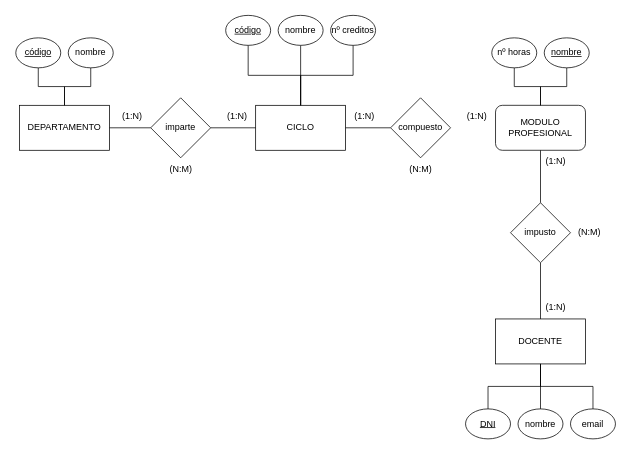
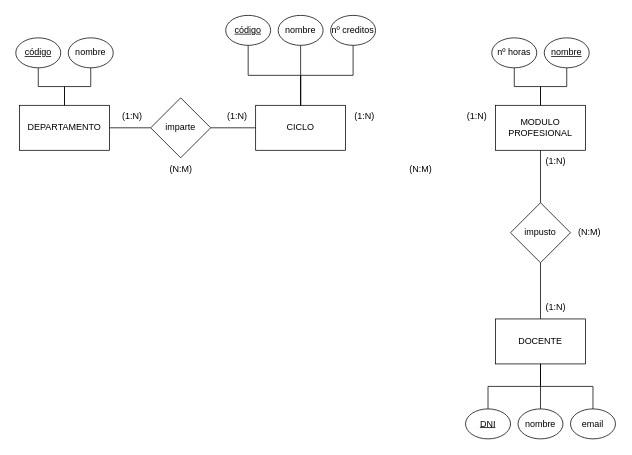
- <mxCell id="9" value="" style="edgeStyle=orthogonalEdgeStyle;rounded=0;orthogonalLoop=1;jettySize=auto;html=1;endArrow=none;endFill=0;" edge="1" parent="1" source="10" target="2"><mxGeometry relative="1" as="geometry" /></mxCell>
- <mxCell id="10" value="compuesto" style="rhombus;whiteSpace=wrap;html=1;" vertex="1" parent="1"><mxGeometry x="520" y="130" width="80" height="80" as="geometry" /></mxCell>
- <mxCell id="4" value="MODULO PROFESIONAL" style="whiteSpace=wrap;html=1;rounded=1;" vertex="1" parent="1"><mxGeometry x="660" y="140" width="120" height="60" as="geometry" /></mxCell>
+ <mxCell id="4" value="MODULO PROFESIONAL" style="rounded=0;whiteSpace=wrap;html=1;" vertex="1" parent="1"><mxGeometry x="660" y="140" width="120" height="60" as="geometry" /></mxCell>
